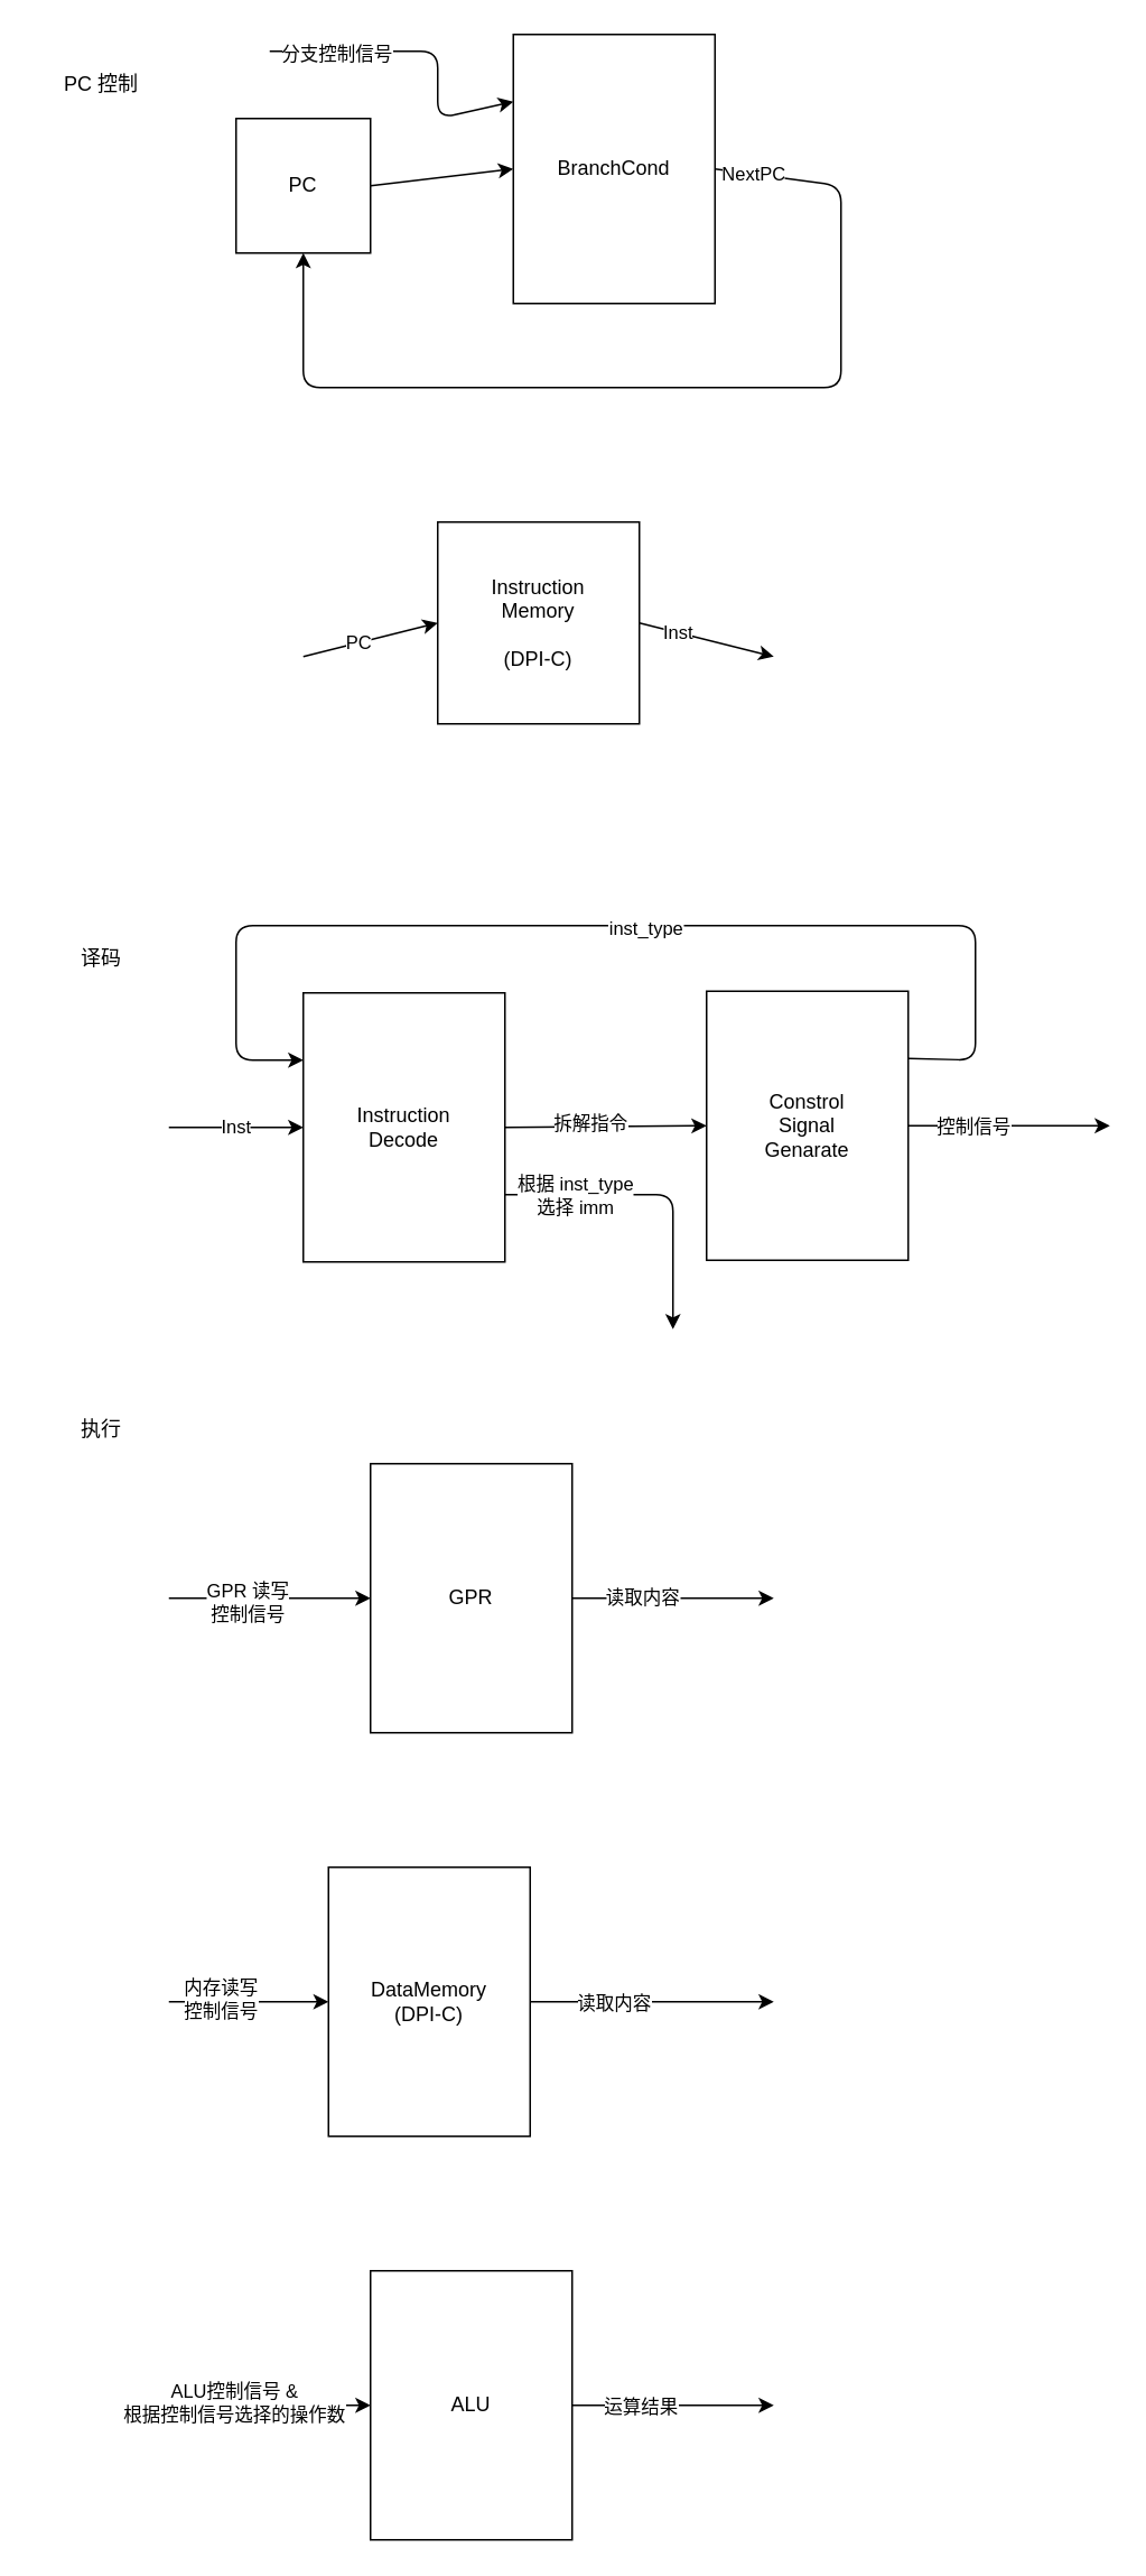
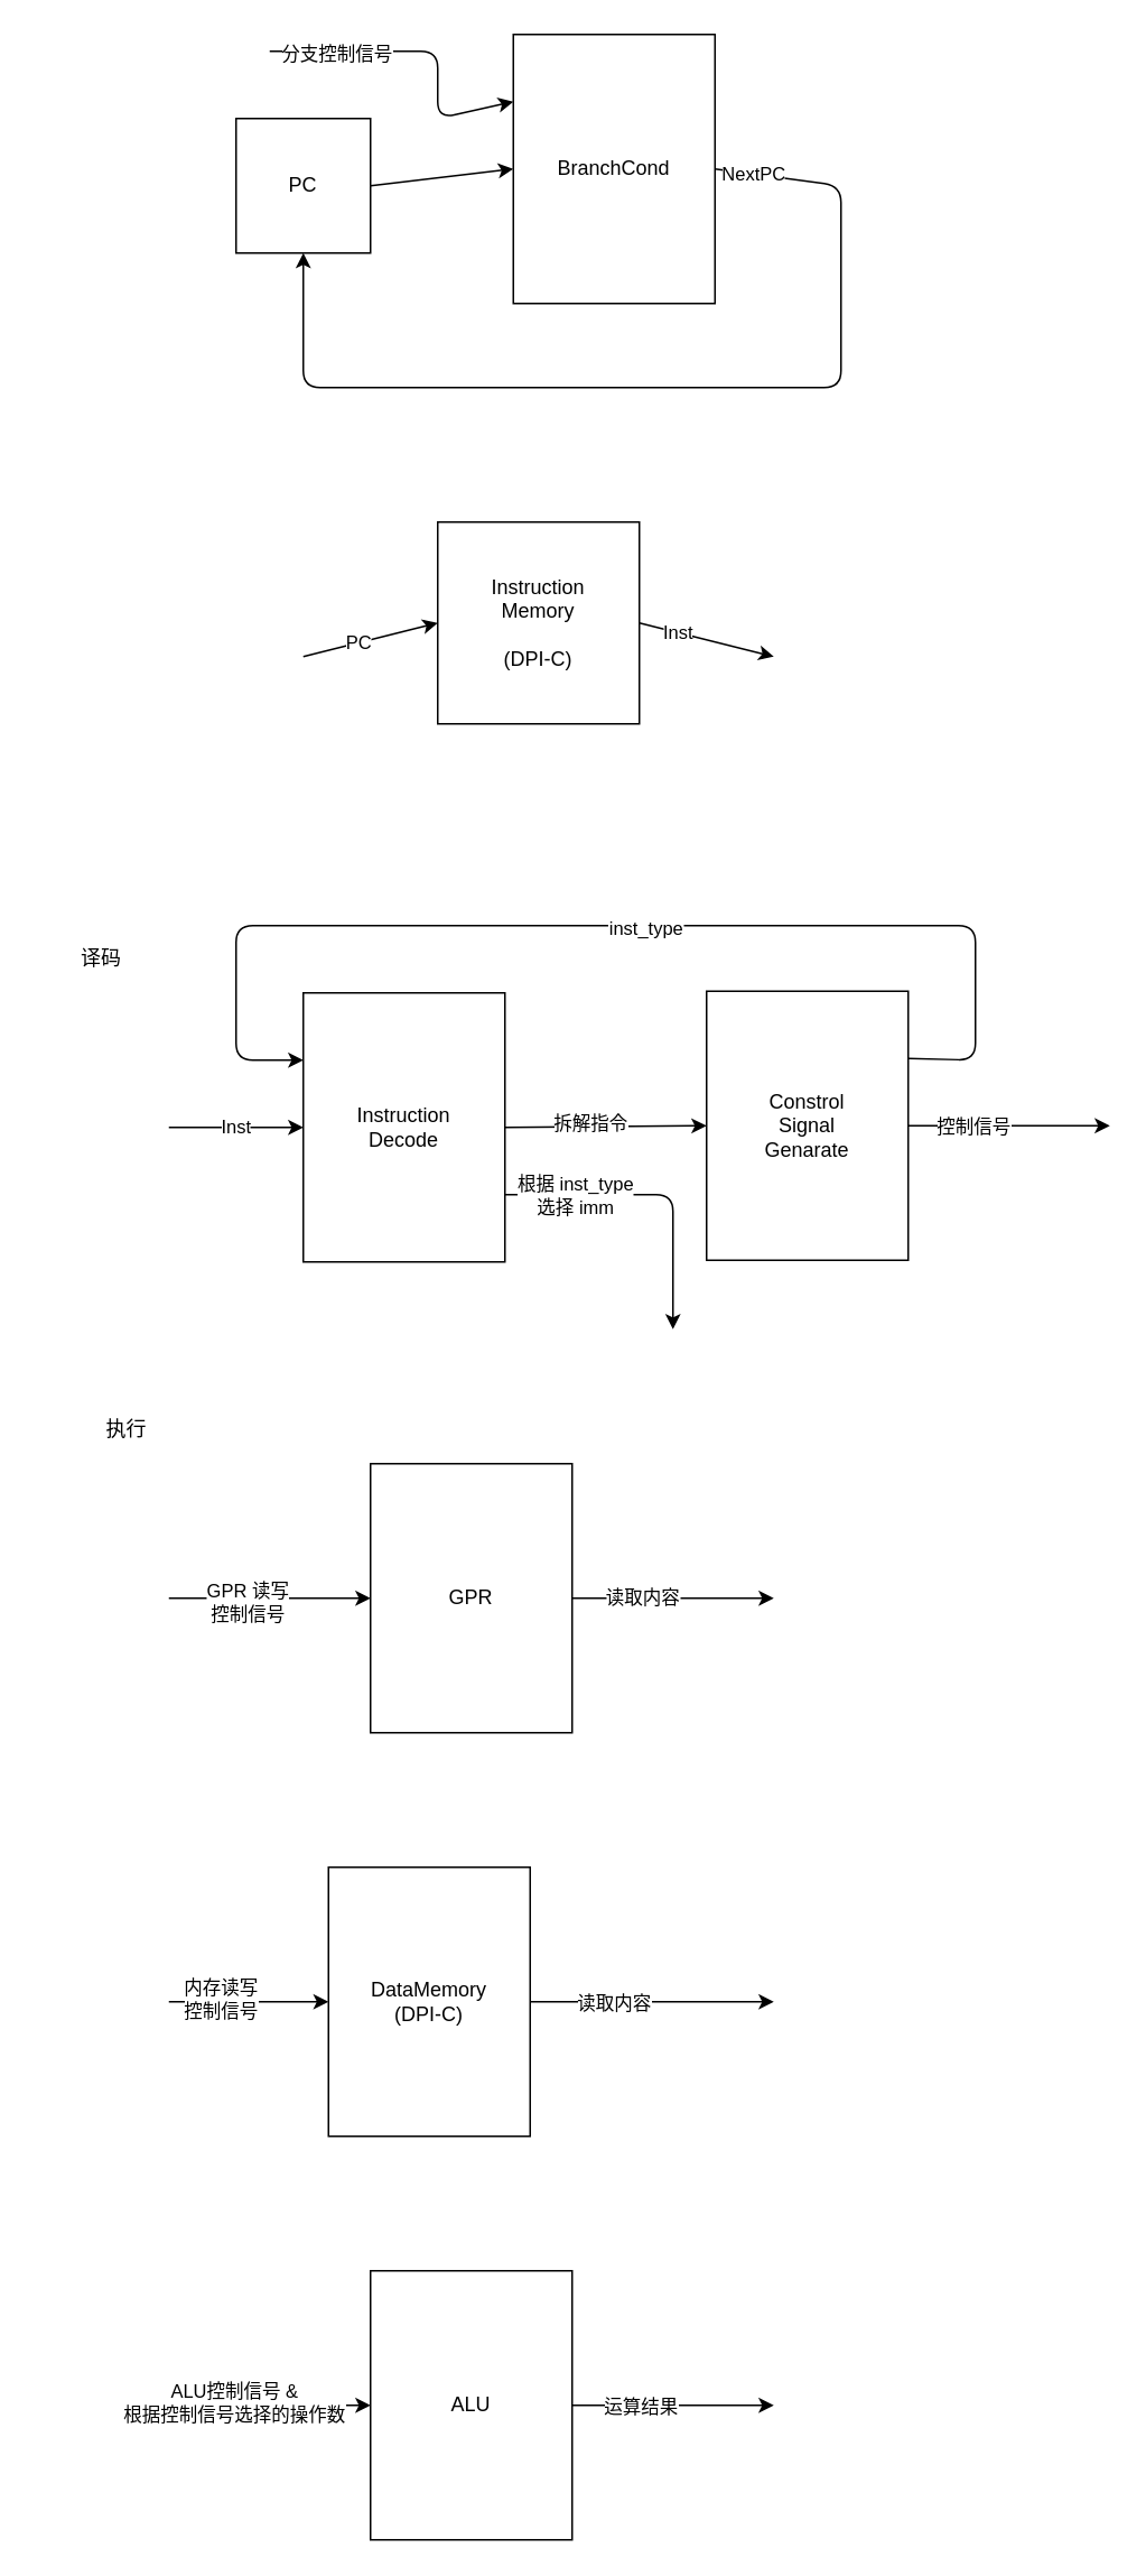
- <mxCell id="12" value="PC 控制" style="text;html=1;strokeColor=none;fillColor=none;align=center;verticalAlign=middle;whiteSpace=wrap;rounded=0;" vertex="1" parent="1"><mxGeometry x="20" y="30" width="80" height="40" as="geometry" /></mxCell>
- <mxCell id="26" value="执行" style="text;html=1;strokeColor=none;fillColor=none;align=center;verticalAlign=middle;whiteSpace=wrap;rounded=0;" vertex="1" parent="1"><mxGeometry x="20" y="830" width="80" height="40" as="geometry" /></mxCell>
+ <mxCell id="26" value="执行" style="text;html=1;strokeColor=none;fillColor=none;align=center;verticalAlign=middle;whiteSpace=wrap;rounded=0;" vertex="1" parent="1"><mxGeometry x="35" y="830" width="80" height="40" as="geometry" /></mxCell>
